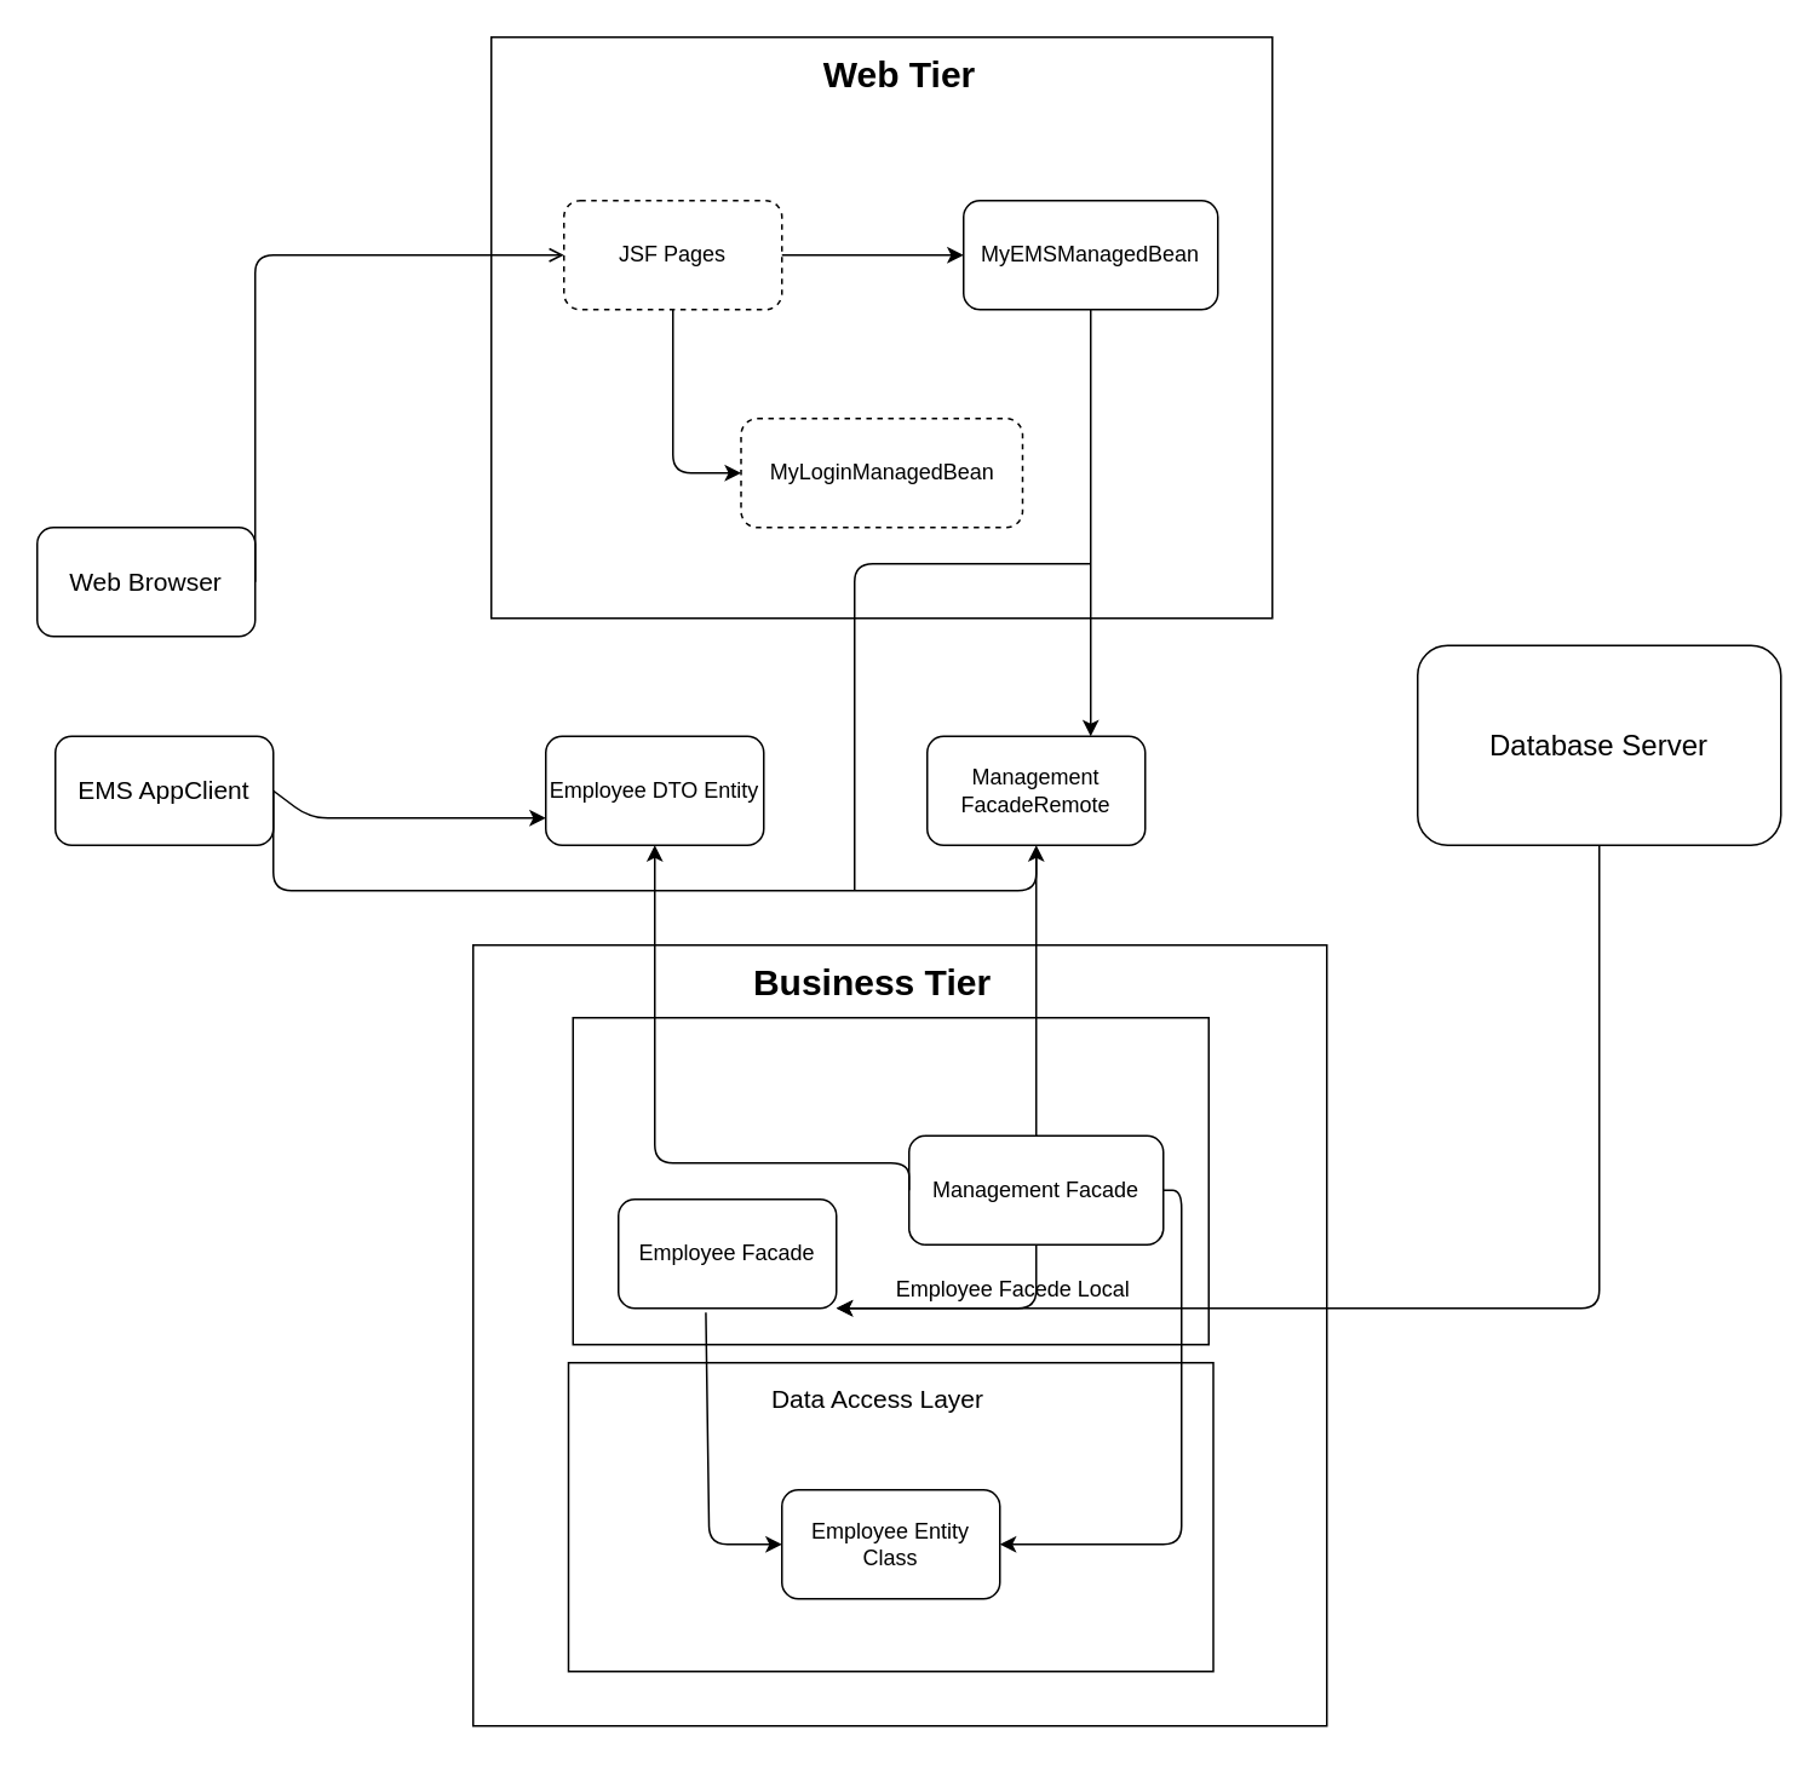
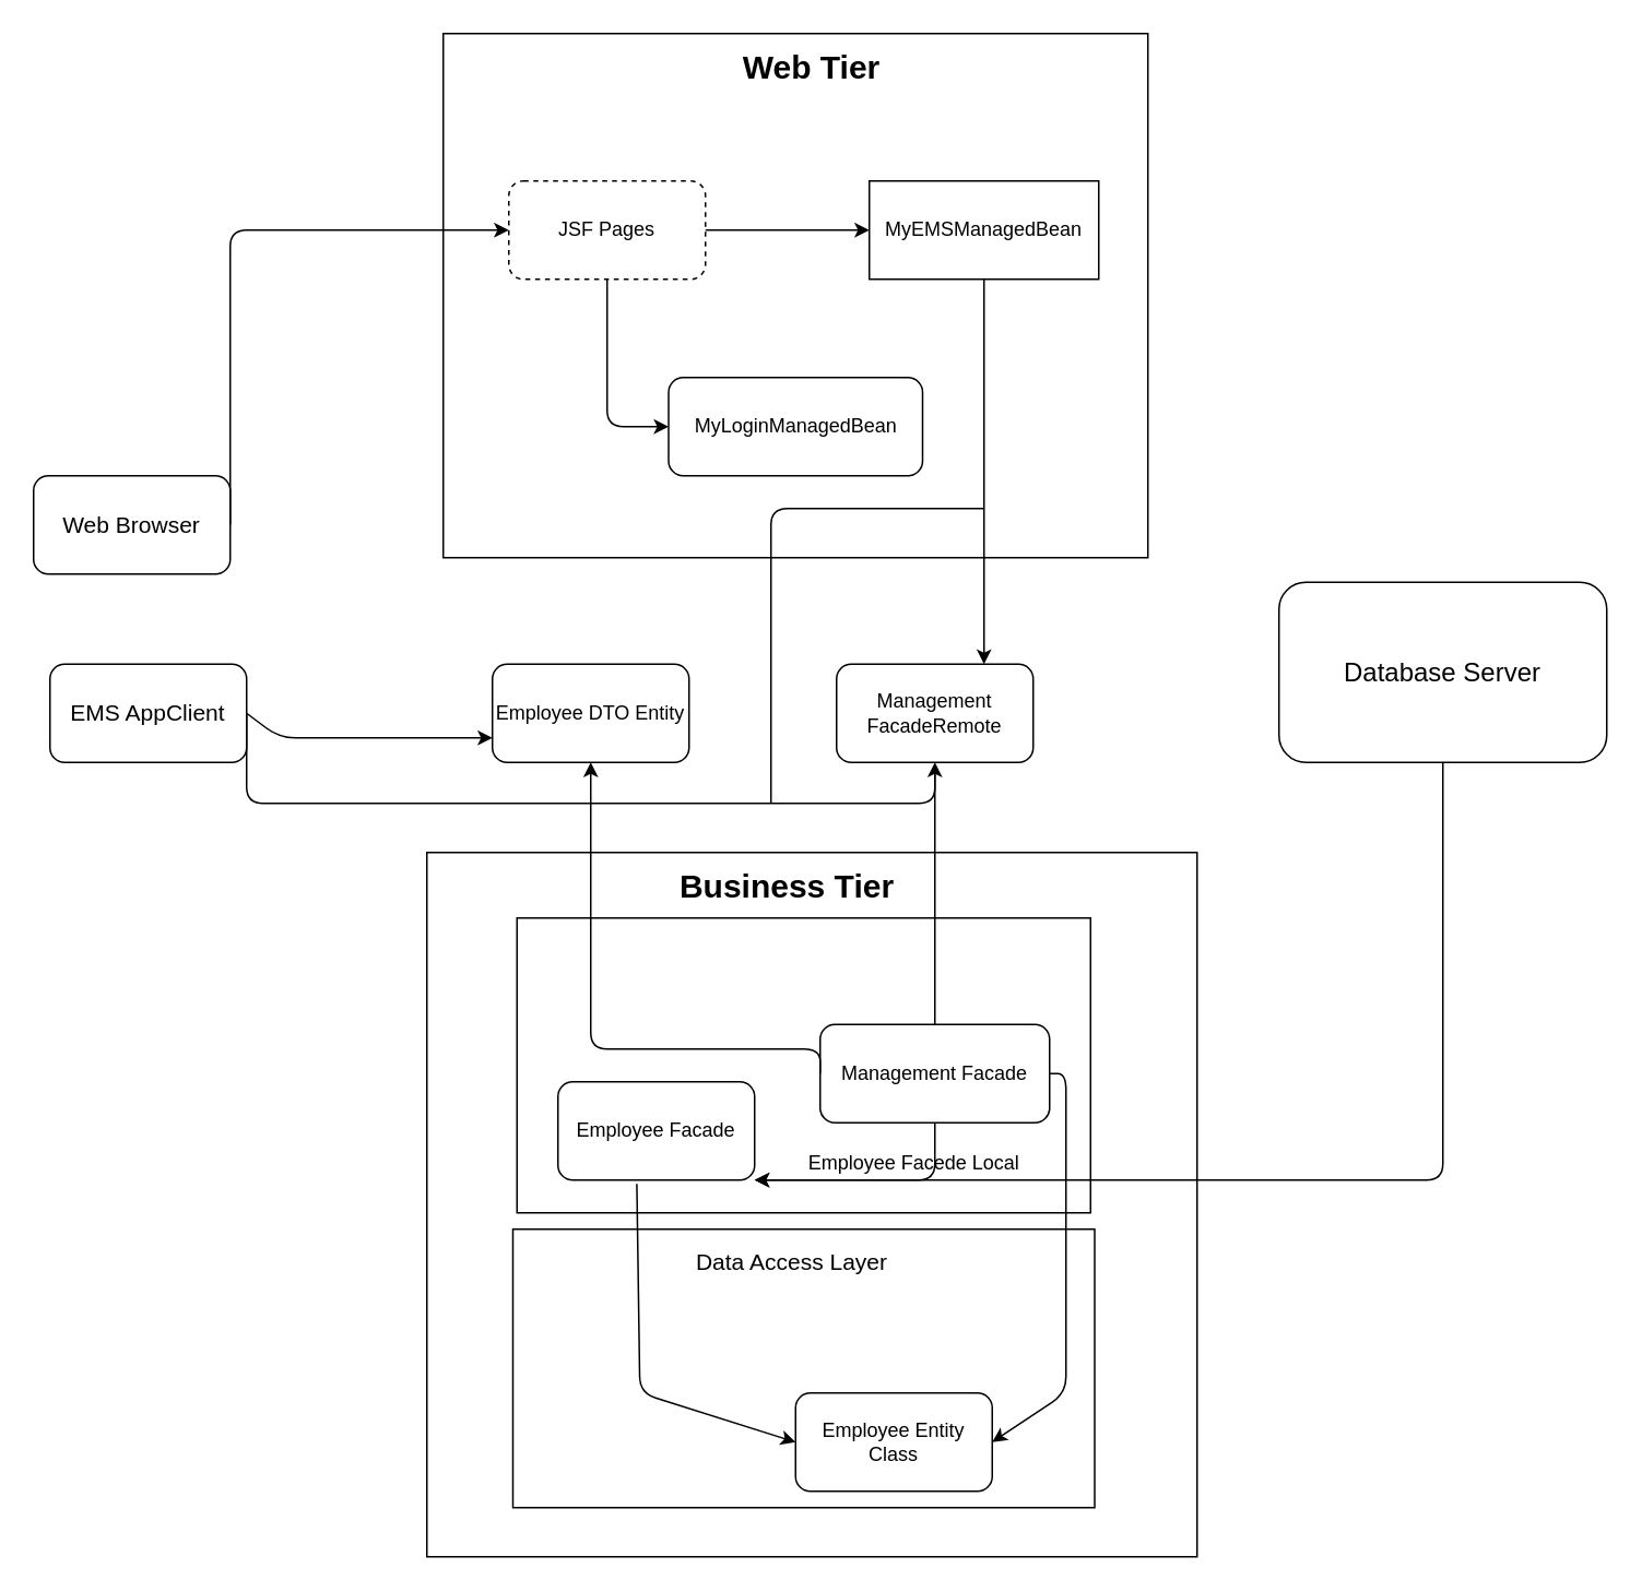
- <mxCell id="20" value="" style="endArrow=open;html=1;entryX=0;entryY=0.5;entryDx=0;entryDy=0;exitX=1;exitY=0.5;exitDx=0;exitDy=0;" edge="1" parent="1" source="6" target="7"><mxGeometry width="50" height="50" relative="1" as="geometry"><mxPoint x="-40" y="400" as="sourcePoint" /><mxPoint x="10" y="350" as="targetPoint" /><Array as="points"><mxPoint x="140" y="140" /></Array></mxGeometry></mxCell>
+ <mxCell id="20" value="" style="endArrow=classic;html=1;entryX=0;entryY=0.5;entryDx=0;entryDy=0;exitX=1;exitY=0.5;exitDx=0;exitDy=0;" edge="1" parent="1" source="6" target="7"><mxGeometry width="50" height="50" relative="1" as="geometry"><mxPoint x="-40" y="400" as="sourcePoint" /><mxPoint x="10" y="350" as="targetPoint" /><Array as="points"><mxPoint x="140" y="140" /></Array></mxGeometry></mxCell>
- <mxCell id="10" value="MyEMSManagedBean" style="rounded=1;whiteSpace=wrap;html=1;" parent="1" vertex="1"><mxGeometry x="530" y="110" width="140" height="60" as="geometry" /></mxCell>
+ <mxCell id="10" value="MyEMSManagedBean" style="whiteSpace=wrap;html=1;rounded=0;" parent="1" vertex="1"><mxGeometry x="530" y="110" width="140" height="60" as="geometry" /></mxCell>
- <mxCell id="11" value="MyLoginManagedBean" style="rounded=1;whiteSpace=wrap;html=1;dashed=1;" parent="1" vertex="1"><mxGeometry x="407.5" y="230" width="155" height="60" as="geometry" /></mxCell>
+ <mxCell id="11" value="MyLoginManagedBean" style="rounded=1;whiteSpace=wrap;html=1;" parent="1" vertex="1"><mxGeometry x="407.5" y="230" width="155" height="60" as="geometry" /></mxCell>
- <mxCell id="17" value="Employee Entity Class" style="rounded=1;whiteSpace=wrap;html=1;" parent="1" vertex="1"><mxGeometry x="430" y="820" width="120" height="60" as="geometry" /></mxCell>
+ <mxCell id="17" value="Employee Entity Class" style="rounded=1;whiteSpace=wrap;html=1;" parent="1" vertex="1"><mxGeometry x="485" y="850" width="120" height="60" as="geometry" /></mxCell>
